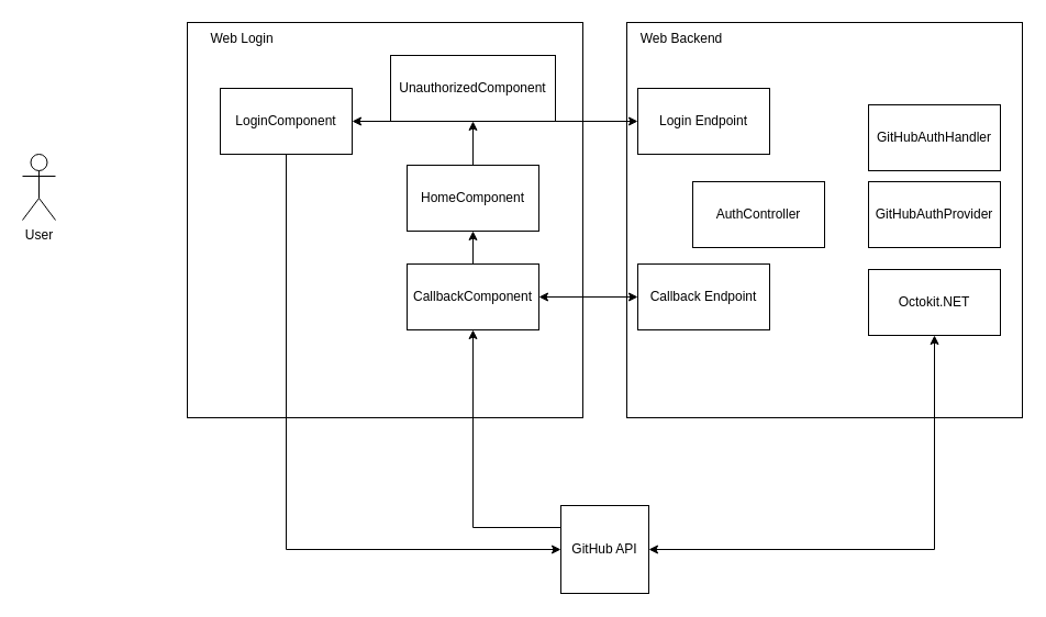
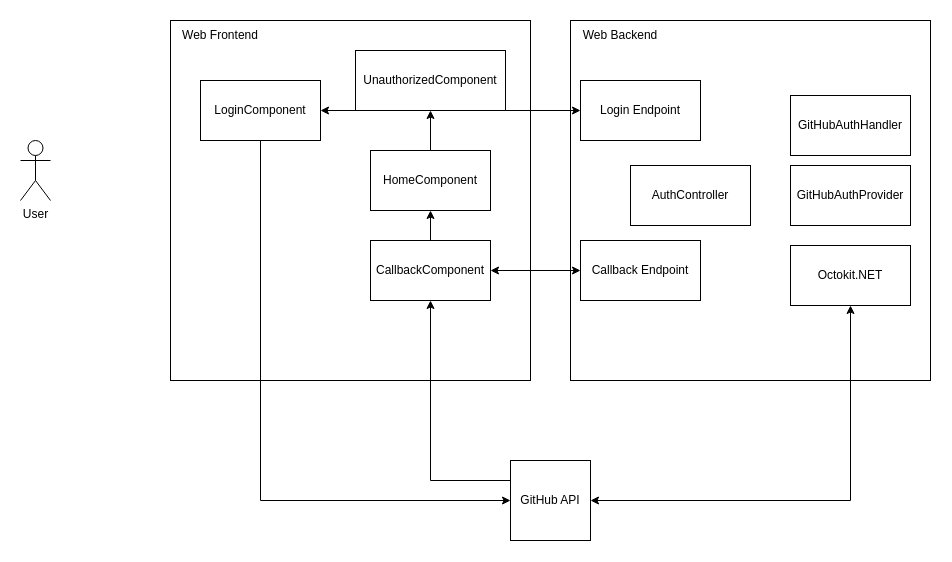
- <mxCell id="3" value="Web Login" style="text;html=1;strokeColor=none;fillColor=none;align=center;verticalAlign=middle;whiteSpace=wrap;rounded=0;" vertex="1" parent="1"><mxGeometry x="170" y="20" width="100" height="30" as="geometry" /></mxCell>
+ <mxCell id="3" value="Web Frontend" style="text;html=1;strokeColor=none;fillColor=none;align=center;verticalAlign=middle;whiteSpace=wrap;rounded=0;" vertex="1" parent="1"><mxGeometry x="170" y="20" width="100" height="30" as="geometry" /></mxCell>
